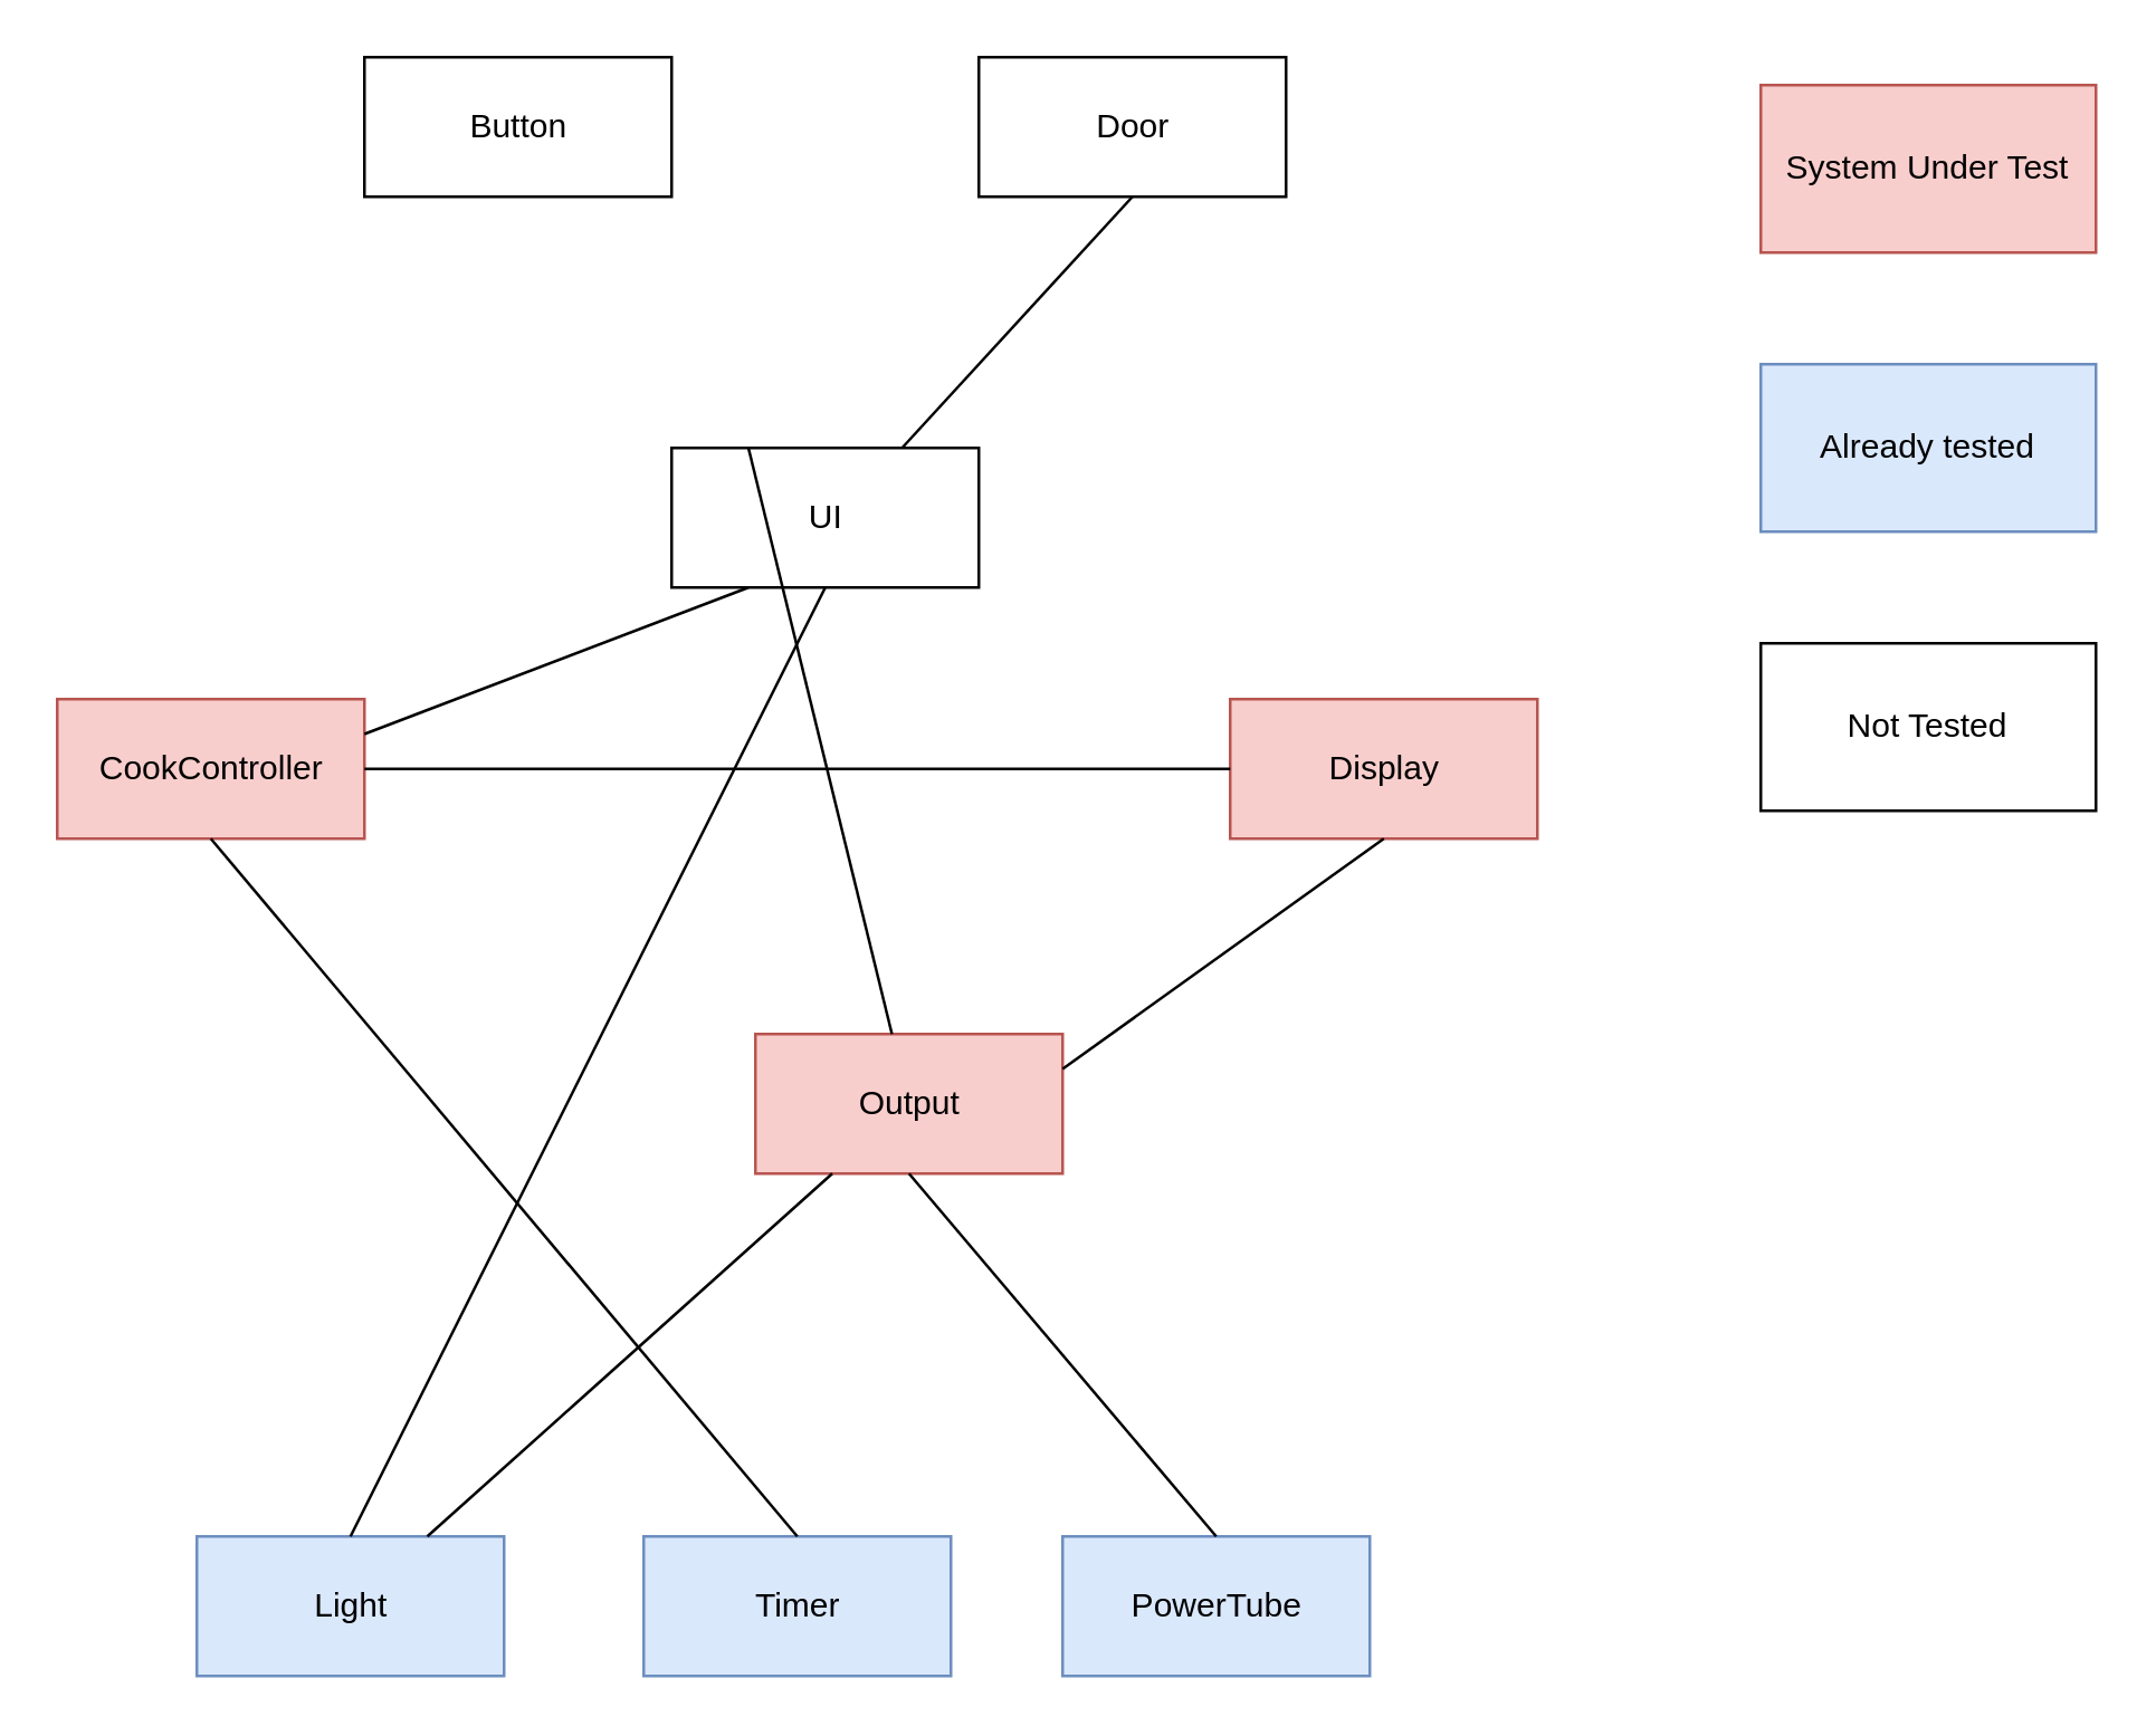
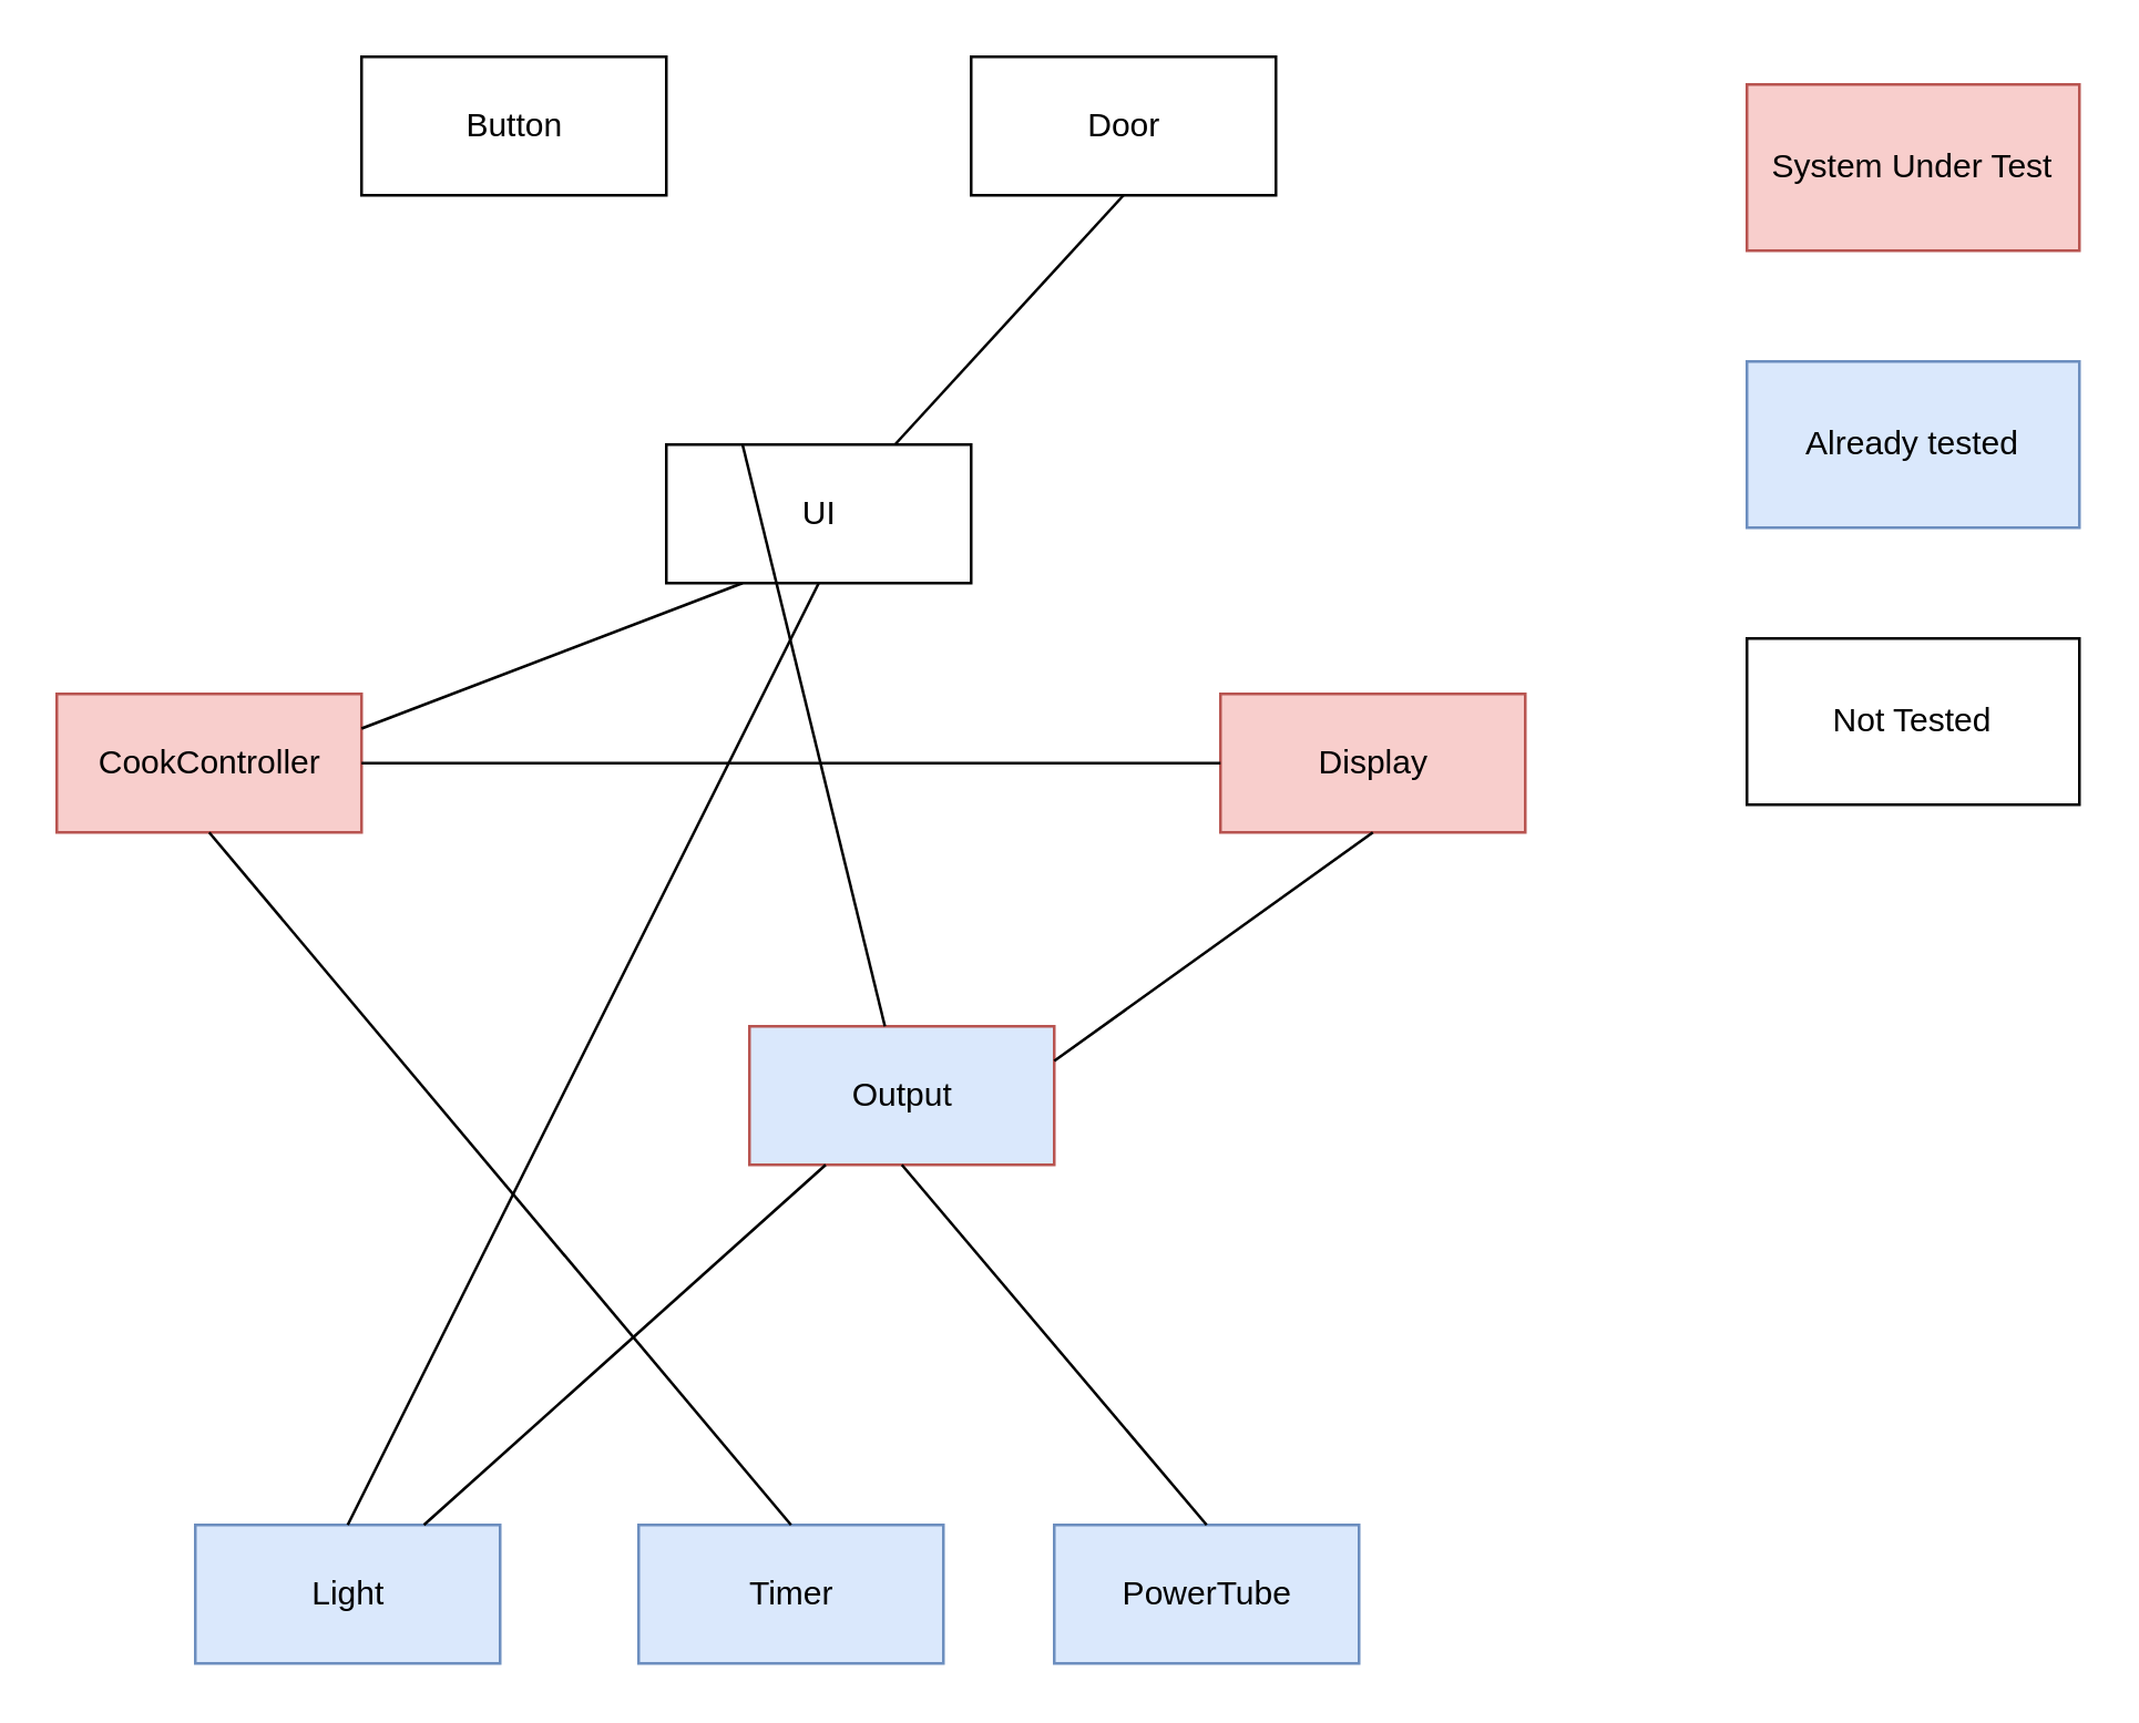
- <mxCell id="13" value="Output" style="html=1;fillColor=#f8cecc;strokeColor=#b85450;" vertex="1" parent="1"><mxGeometry x="270" y="370" width="110" height="50" as="geometry" /></mxCell>
+ <mxCell id="13" value="Output" style="html=1;fillColor=#dae8fc;strokeColor=#b85450;" vertex="1" parent="1"><mxGeometry x="270" y="370" width="110" height="50" as="geometry" /></mxCell>
